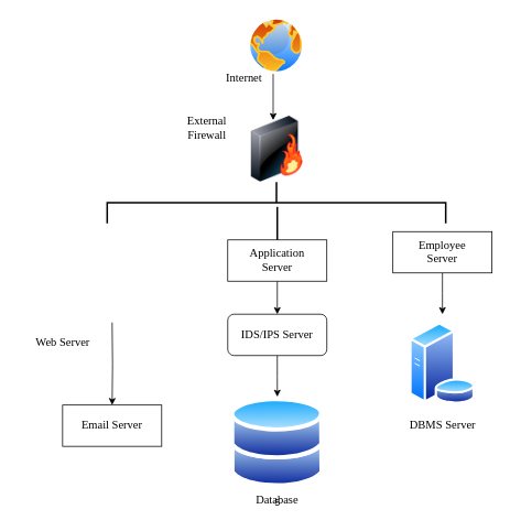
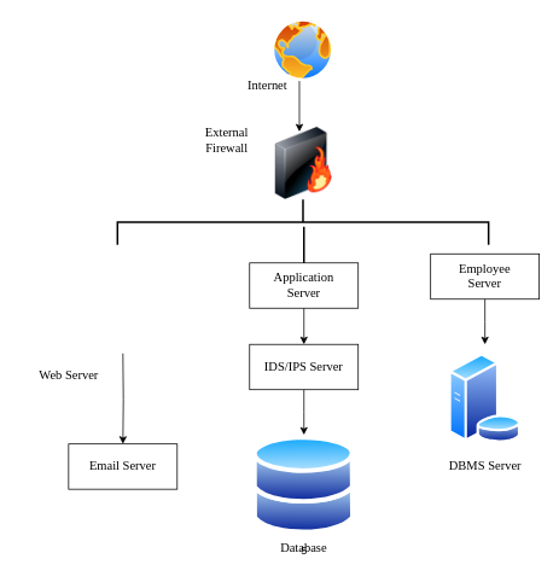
- <mxCell id="12" value="&lt;font face=&quot;Verdana&quot; style=&quot;font-size: 14px;&quot;&gt;IDS/IPS Server&lt;/font&gt;" style="whiteSpace=wrap;html=1;rounded=1;" parent="1" vertex="1"><mxGeometry x="275" y="380" width="120" height="50" as="geometry" /></mxCell>
+ <mxCell id="12" value="&lt;font face=&quot;Verdana&quot; style=&quot;font-size: 14px;&quot;&gt;IDS/IPS Server&lt;/font&gt;" style="rounded=0;whiteSpace=wrap;html=1;" parent="1" vertex="1"><mxGeometry x="275" y="380" width="120" height="50" as="geometry" /></mxCell>
